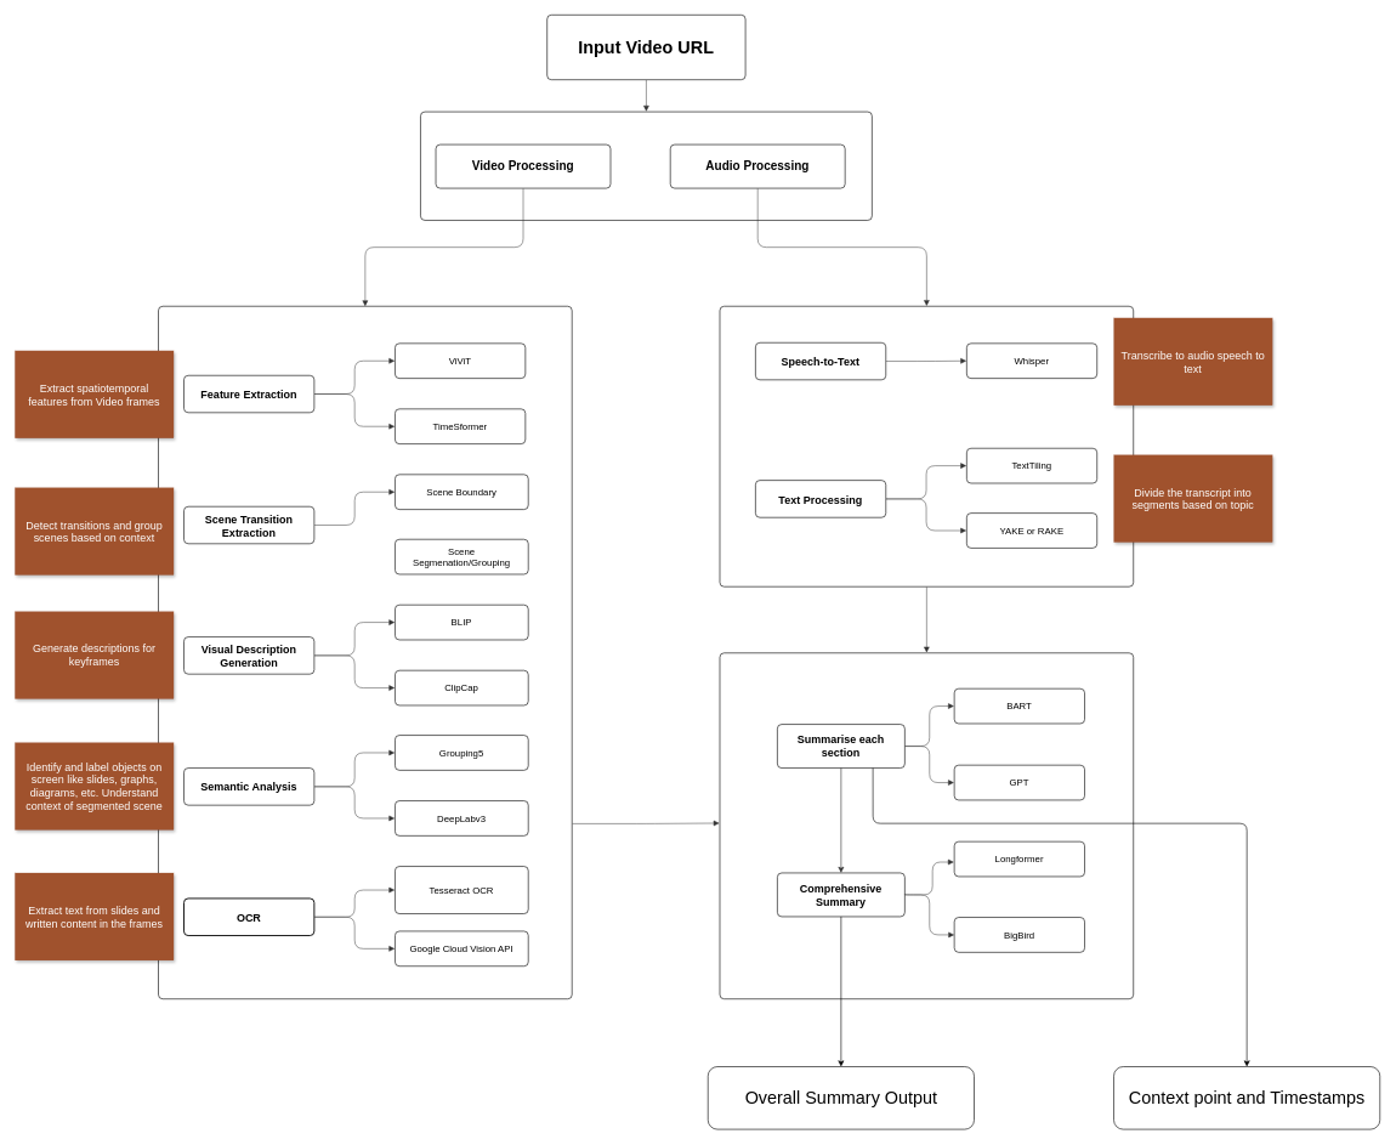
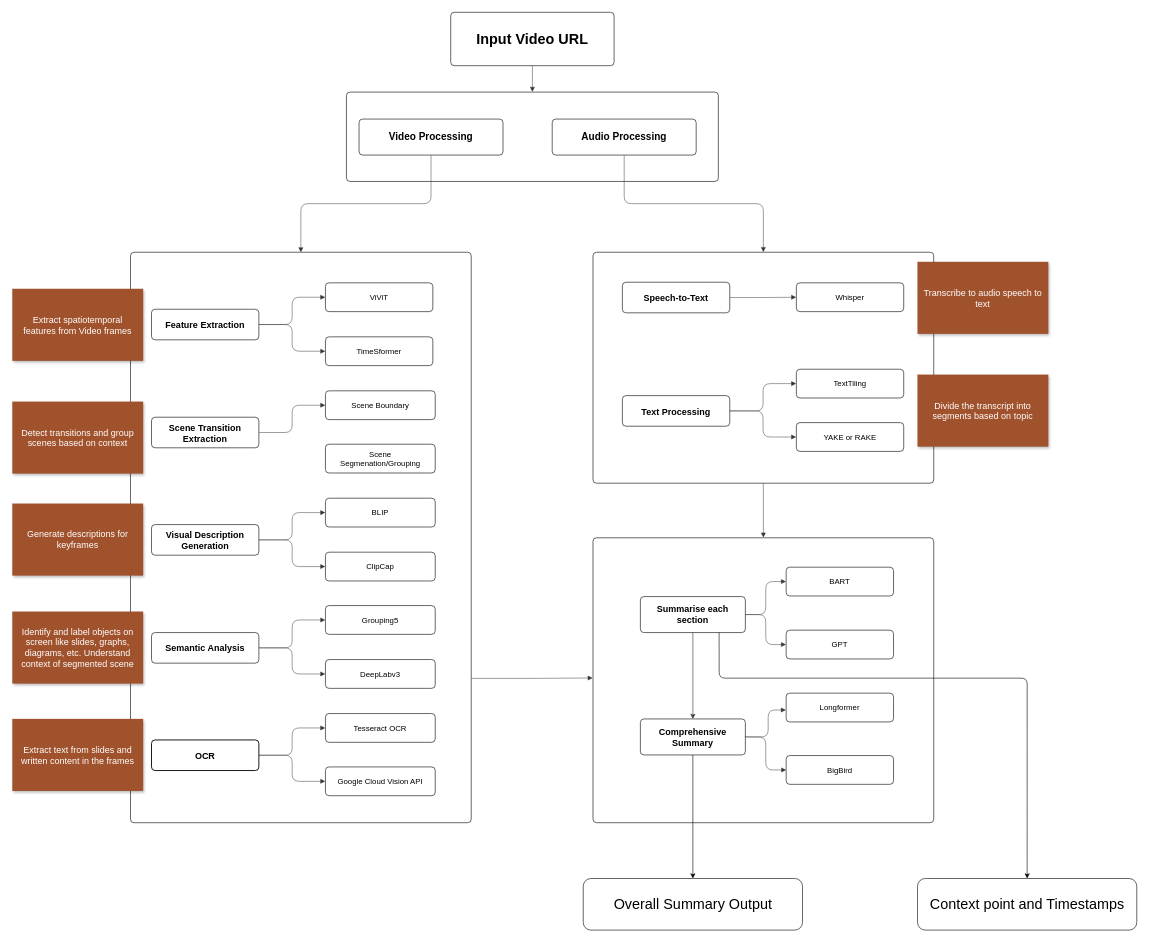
- <mxCell id="29" value="&lt;font&gt;Tesseract OCR&lt;/font&gt;" style="html=1;overflow=block;blockSpacing=1;whiteSpace=wrap;fontSize=13;align=center;spacing=9;strokeColor=#000000;rounded=1;absoluteArcSize=1;arcSize=12;fillColor=none;strokeWidth=NaN;lucidId=GY2aDwDfdMqG;fontColor=#000000;" parent="1" vertex="1"><mxGeometry x="542" y="1189" width="183" height="65" as="geometry" /></mxCell>
+ <mxCell id="29" value="&lt;font&gt;Tesseract OCR&lt;/font&gt;" style="html=1;overflow=block;blockSpacing=1;whiteSpace=wrap;fontSize=13;align=center;spacing=9;strokeColor=#000000;rounded=1;absoluteArcSize=1;arcSize=12;fillColor=none;strokeWidth=NaN;lucidId=GY2aDwDfdMqG;fontColor=#000000;" parent="1" vertex="1"><mxGeometry x="542" y="1189" width="183" height="48" as="geometry" /></mxCell>
